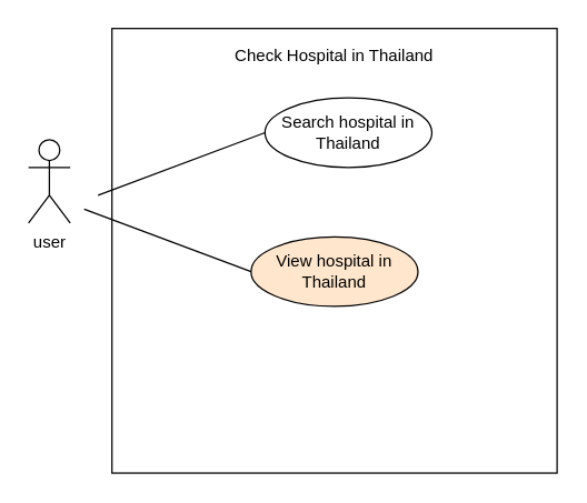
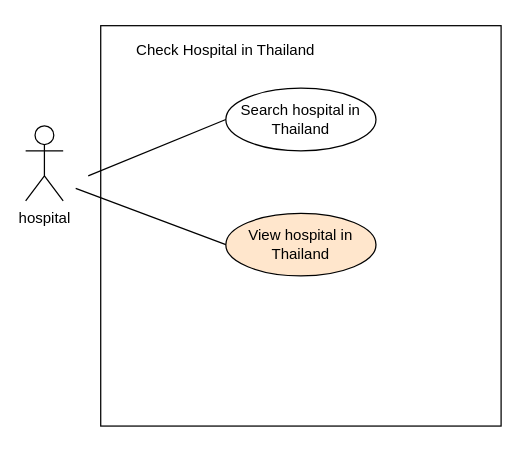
- <mxCell id="4" value="Check Hospital in Thailand" style="text;html=1;strokeColor=none;fillColor=none;align=center;verticalAlign=middle;whiteSpace=wrap;rounded=0;" vertex="1" parent="1"><mxGeometry x="160" y="30" width="160" height="20" as="geometry" /></mxCell>
+ <mxCell id="4" value="Check Hospital in Thailand" style="text;html=1;strokeColor=none;fillColor=none;align=center;verticalAlign=middle;whiteSpace=wrap;rounded=0;" vertex="1" parent="1"><mxGeometry x="100" y="30" width="160" height="20" as="geometry" /></mxCell>
- <mxCell id="5" value="Search hospital in Thailand" style="ellipse;whiteSpace=wrap;html=1;" vertex="1" parent="1"><mxGeometry x="190" y="70" width="120" height="50" as="geometry" /></mxCell>
+ <mxCell id="5" value="Search hospital in Thailand" style="ellipse;whiteSpace=wrap;html=1;" vertex="1" parent="1"><mxGeometry x="180" y="70" width="120" height="50" as="geometry" /></mxCell>
- <mxCell id="2" value="user" style="shape=umlActor;verticalLabelPosition=bottom;verticalAlign=top;html=1;outlineConnect=0;" vertex="1" parent="1"><mxGeometry x="20" y="100" width="30" height="60" as="geometry" /></mxCell>
+ <mxCell id="2" value="hospital" style="shape=umlActor;verticalLabelPosition=bottom;verticalAlign=top;html=1;outlineConnect=0;" vertex="1" parent="1"><mxGeometry x="20" y="100" width="30" height="60" as="geometry" /></mxCell>
